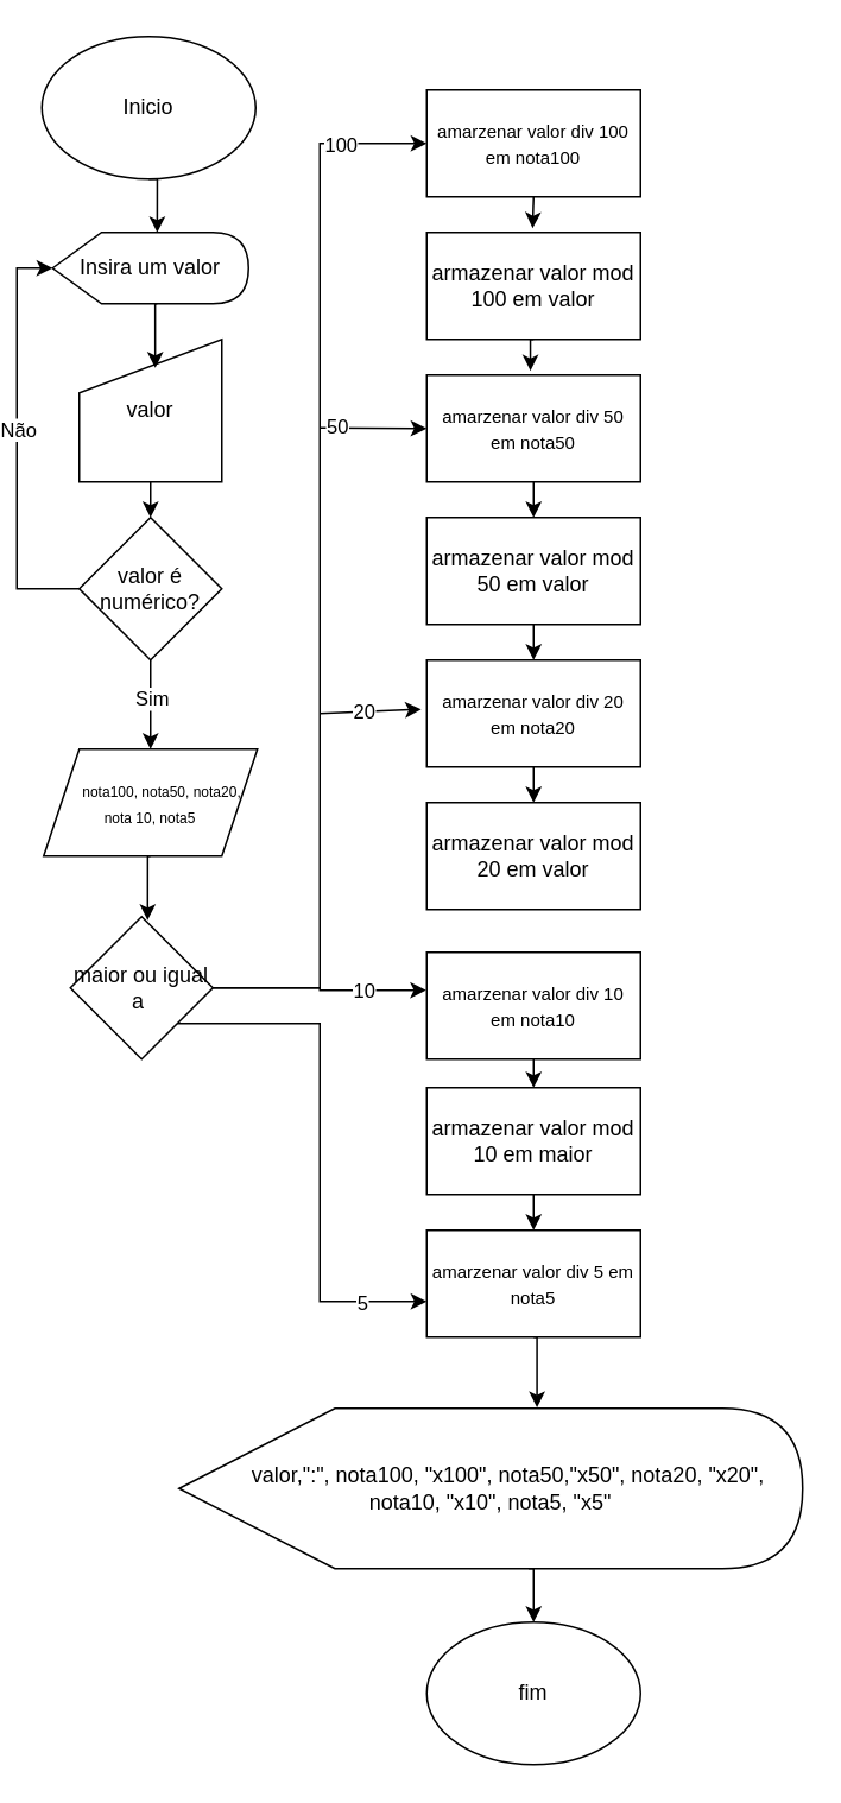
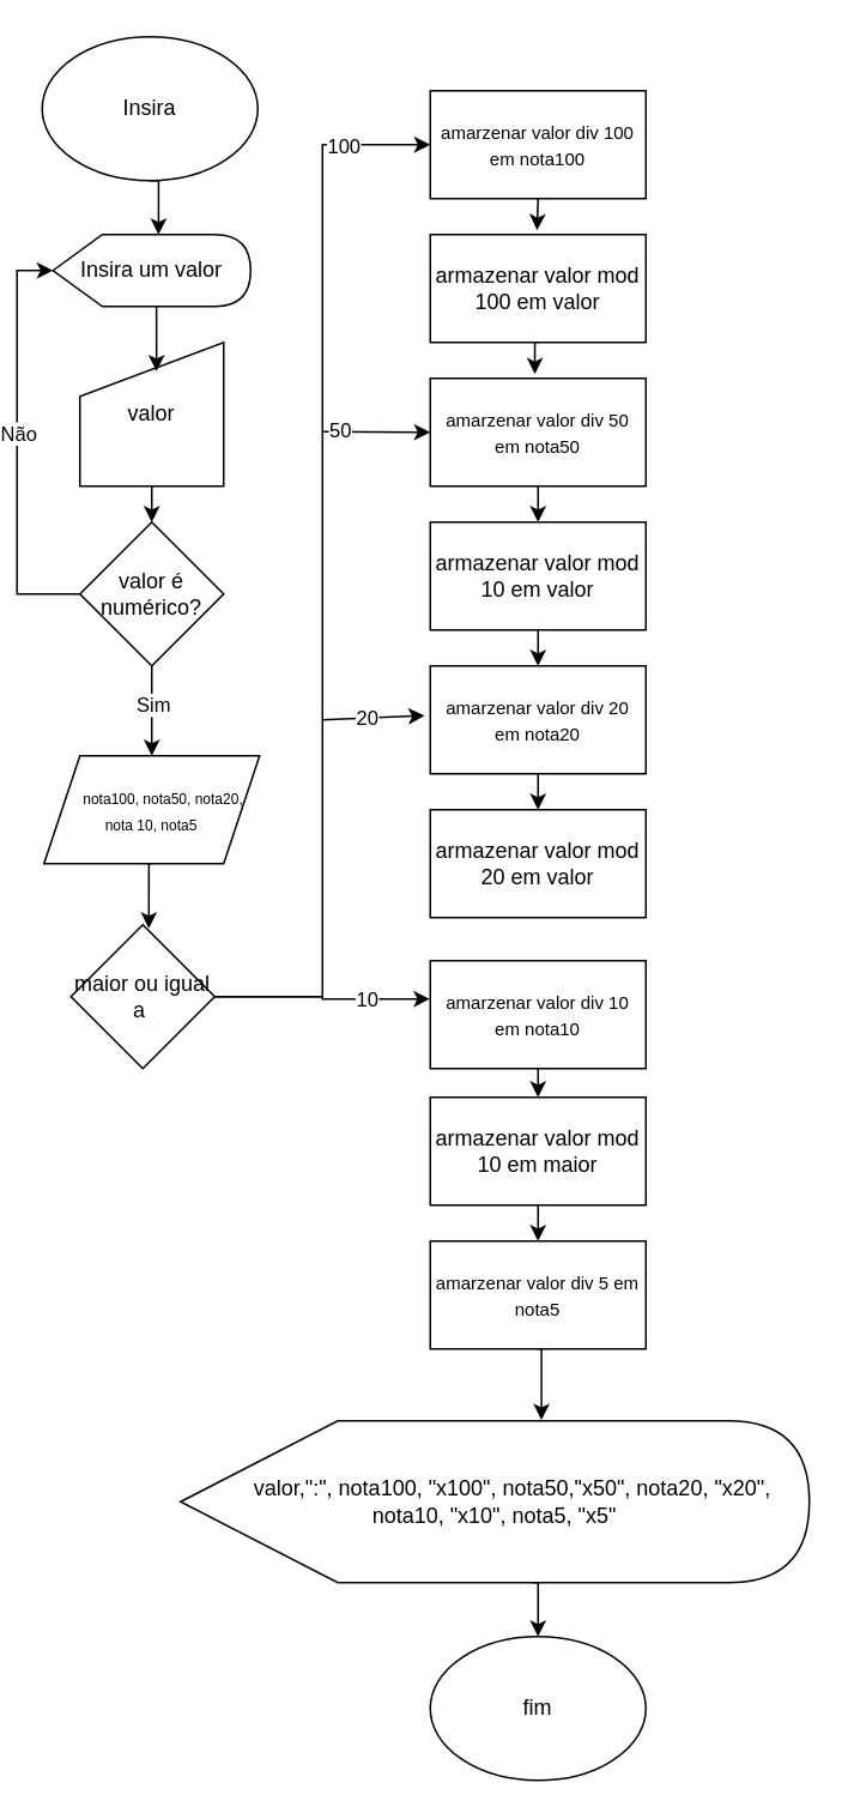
- <mxCell id="2" value="Inicio" style="ellipse;whiteSpace=wrap;html=1;" vertex="1" parent="1"><mxGeometry x="20" y="20" width="120" height="80" as="geometry" /></mxCell>
+ <mxCell id="2" value="Insira" style="ellipse;whiteSpace=wrap;html=1;" vertex="1" parent="1"><mxGeometry x="20" y="20" width="120" height="80" as="geometry" /></mxCell>
- <mxCell id="25" value="armazenar valor mod 50 em valor" style="rounded=0;whiteSpace=wrap;html=1;" vertex="1" parent="1"><mxGeometry x="236" y="290" width="120" height="60" as="geometry" /></mxCell>
+ <mxCell id="25" value="armazenar valor mod 10 em valor" style="rounded=0;whiteSpace=wrap;html=1;" vertex="1" parent="1"><mxGeometry x="236" y="290" width="120" height="60" as="geometry" /></mxCell>
- <mxCell id="43" style="edgeStyle=orthogonalEdgeStyle;rounded=0;orthogonalLoop=1;jettySize=auto;html=1;exitX=1;exitY=1;exitDx=0;exitDy=0;entryX=0;entryY=0.667;entryDx=0;entryDy=0;entryPerimeter=0;" edge="1" parent="1" source="16" target="33"><mxGeometry relative="1" as="geometry" /></mxCell>
- <mxCell id="44" value="5" style="edgeLabel;html=1;align=center;verticalAlign=middle;resizable=0;points=[];" vertex="1" connectable="0" parent="43"><mxGeometry x="0.759" relative="1" as="geometry"><mxPoint as="offset" /></mxGeometry></mxCell>
